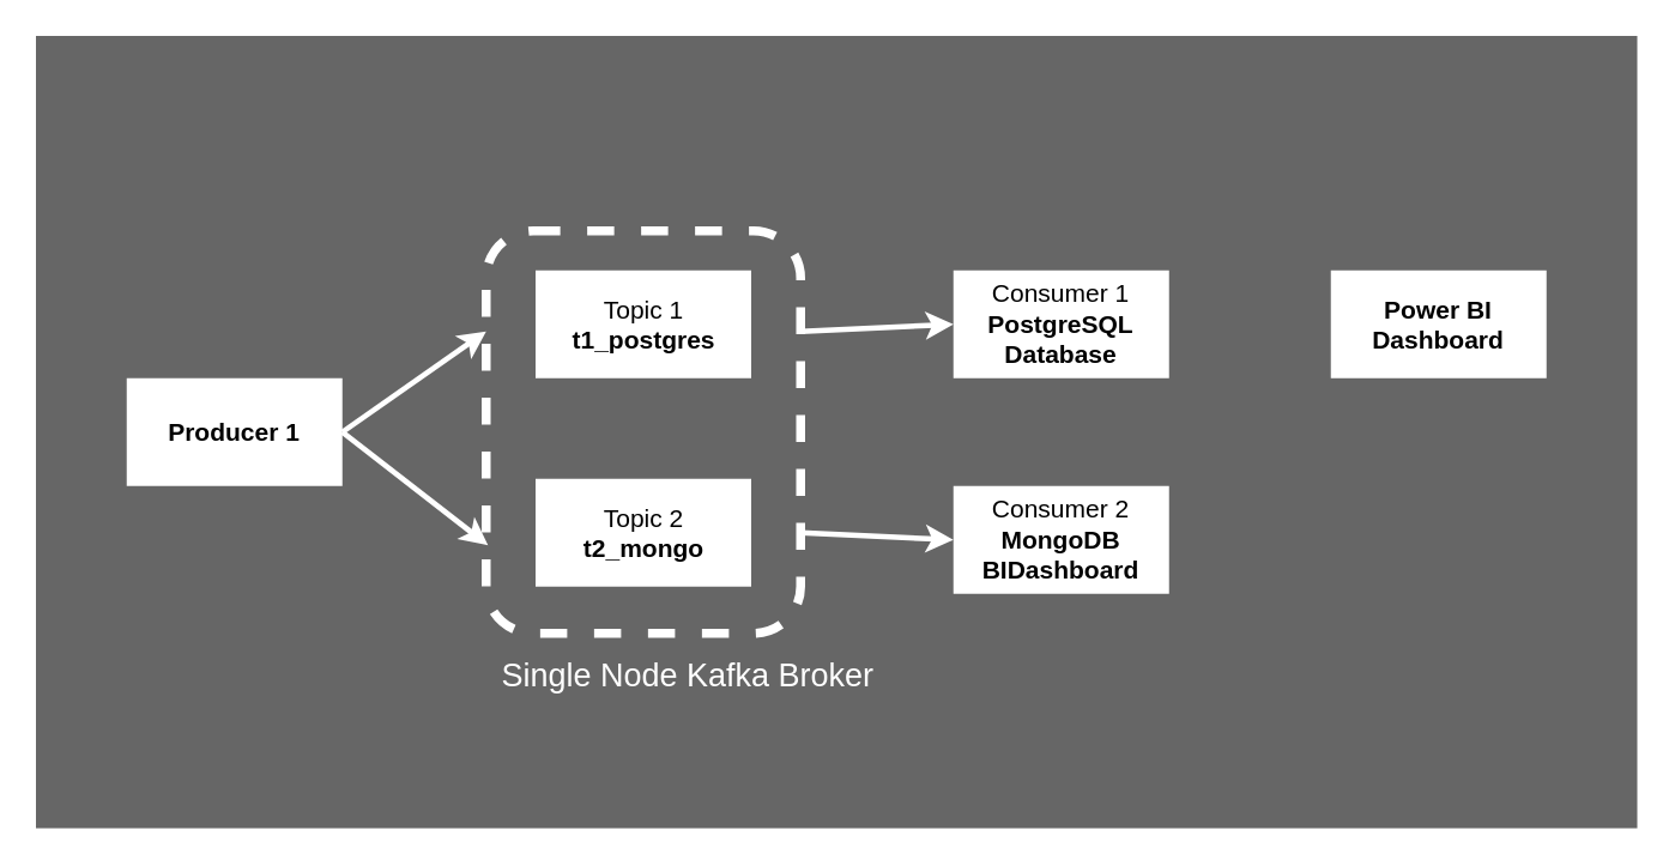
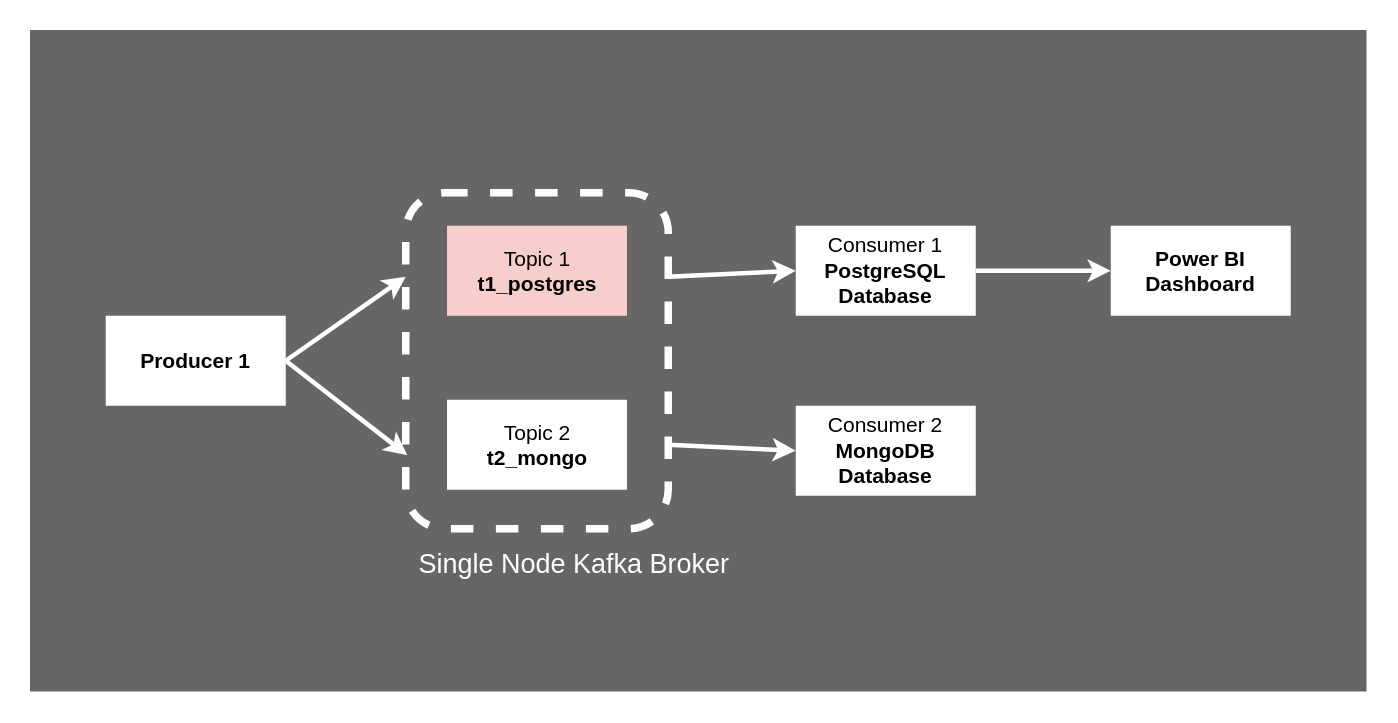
- <mxCell id="8" value="&lt;span style=&quot;font-weight: normal&quot;&gt;Topic 1&lt;br style=&quot;font-size: 14px&quot;&gt;&lt;/span&gt;t1_postgres" style="rounded=0;whiteSpace=wrap;html=1;fillColor=#FFFFFF;strokeColor=none;fontStyle=1;fontSize=14;" parent="1" vertex="1"><mxGeometry x="297.5" y="150" width="120" height="60" as="geometry" /></mxCell>
+ <mxCell id="8" value="&lt;span style=&quot;font-weight: normal&quot;&gt;Topic 1&lt;br style=&quot;font-size: 14px&quot;&gt;&lt;/span&gt;t1_postgres" style="rounded=0;whiteSpace=wrap;html=1;fillColor=#f8cecc;strokeColor=none;fontStyle=1;fontSize=14;" parent="1" vertex="1"><mxGeometry x="297.5" y="150" width="120" height="60" as="geometry" /></mxCell>
+ <mxCell id="14" value="" style="endArrow=classic;html=1;exitX=1;exitY=0.5;exitDx=0;exitDy=0;entryX=0;entryY=0.5;entryDx=0;entryDy=0;strokeColor=#FFFFFF;strokeWidth=3;fontStyle=1;fontSize=14;" parent="1" source="5" target="7" edge="1"><mxGeometry width="50" height="50" relative="1" as="geometry"><mxPoint x="230" y="280" as="sourcePoint" /><mxPoint x="310" y="224" as="targetPoint" /></mxGeometry></mxCell>
- <mxCell id="6" value="&lt;span style=&quot;font-weight: normal&quot;&gt;Consumer 2&lt;br style=&quot;font-size: 14px&quot;&gt;&lt;/span&gt;MongoDB BIDashboard" style="rounded=0;whiteSpace=wrap;html=1;fillColor=#FFFFFF;strokeColor=none;fontStyle=1;fontSize=14;" parent="1" vertex="1"><mxGeometry x="530" y="270" width="120" height="60" as="geometry" /></mxCell>
+ <mxCell id="6" value="&lt;span style=&quot;font-weight: normal&quot;&gt;Consumer 2&lt;br style=&quot;font-size: 14px&quot;&gt;&lt;/span&gt;MongoDB Database" style="rounded=0;whiteSpace=wrap;html=1;fillColor=#FFFFFF;strokeColor=none;fontStyle=1;fontSize=14;" parent="1" vertex="1"><mxGeometry x="530" y="270" width="120" height="60" as="geometry" /></mxCell>
